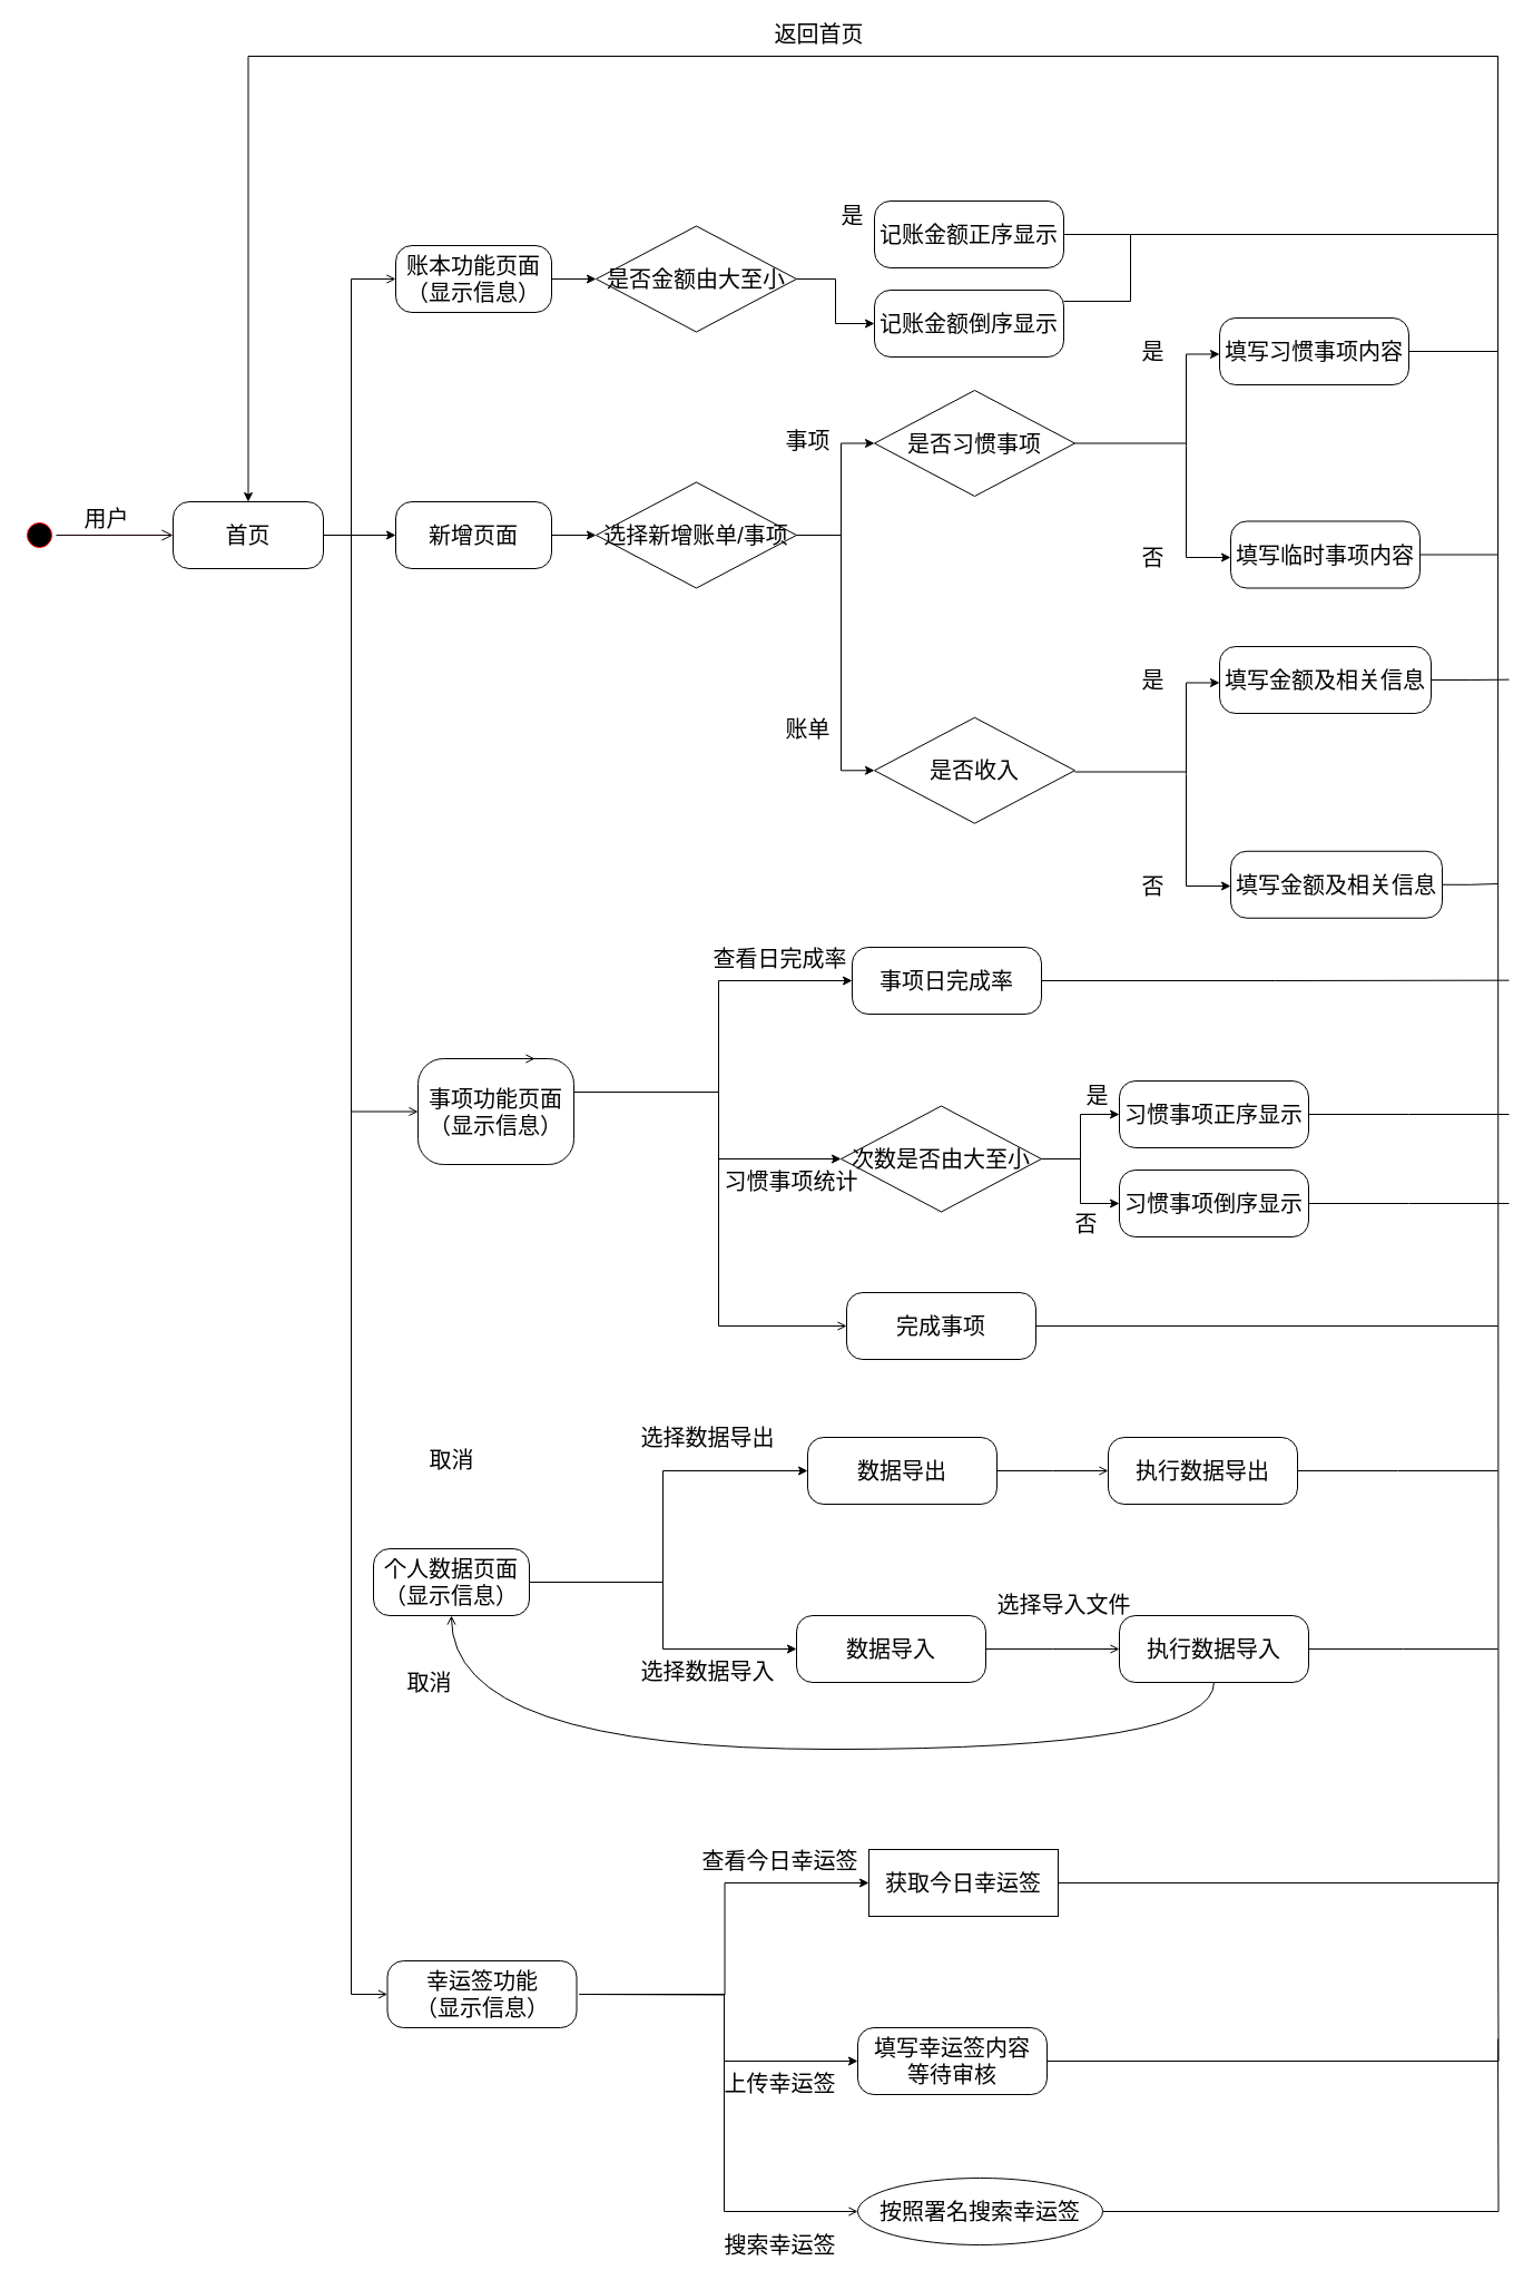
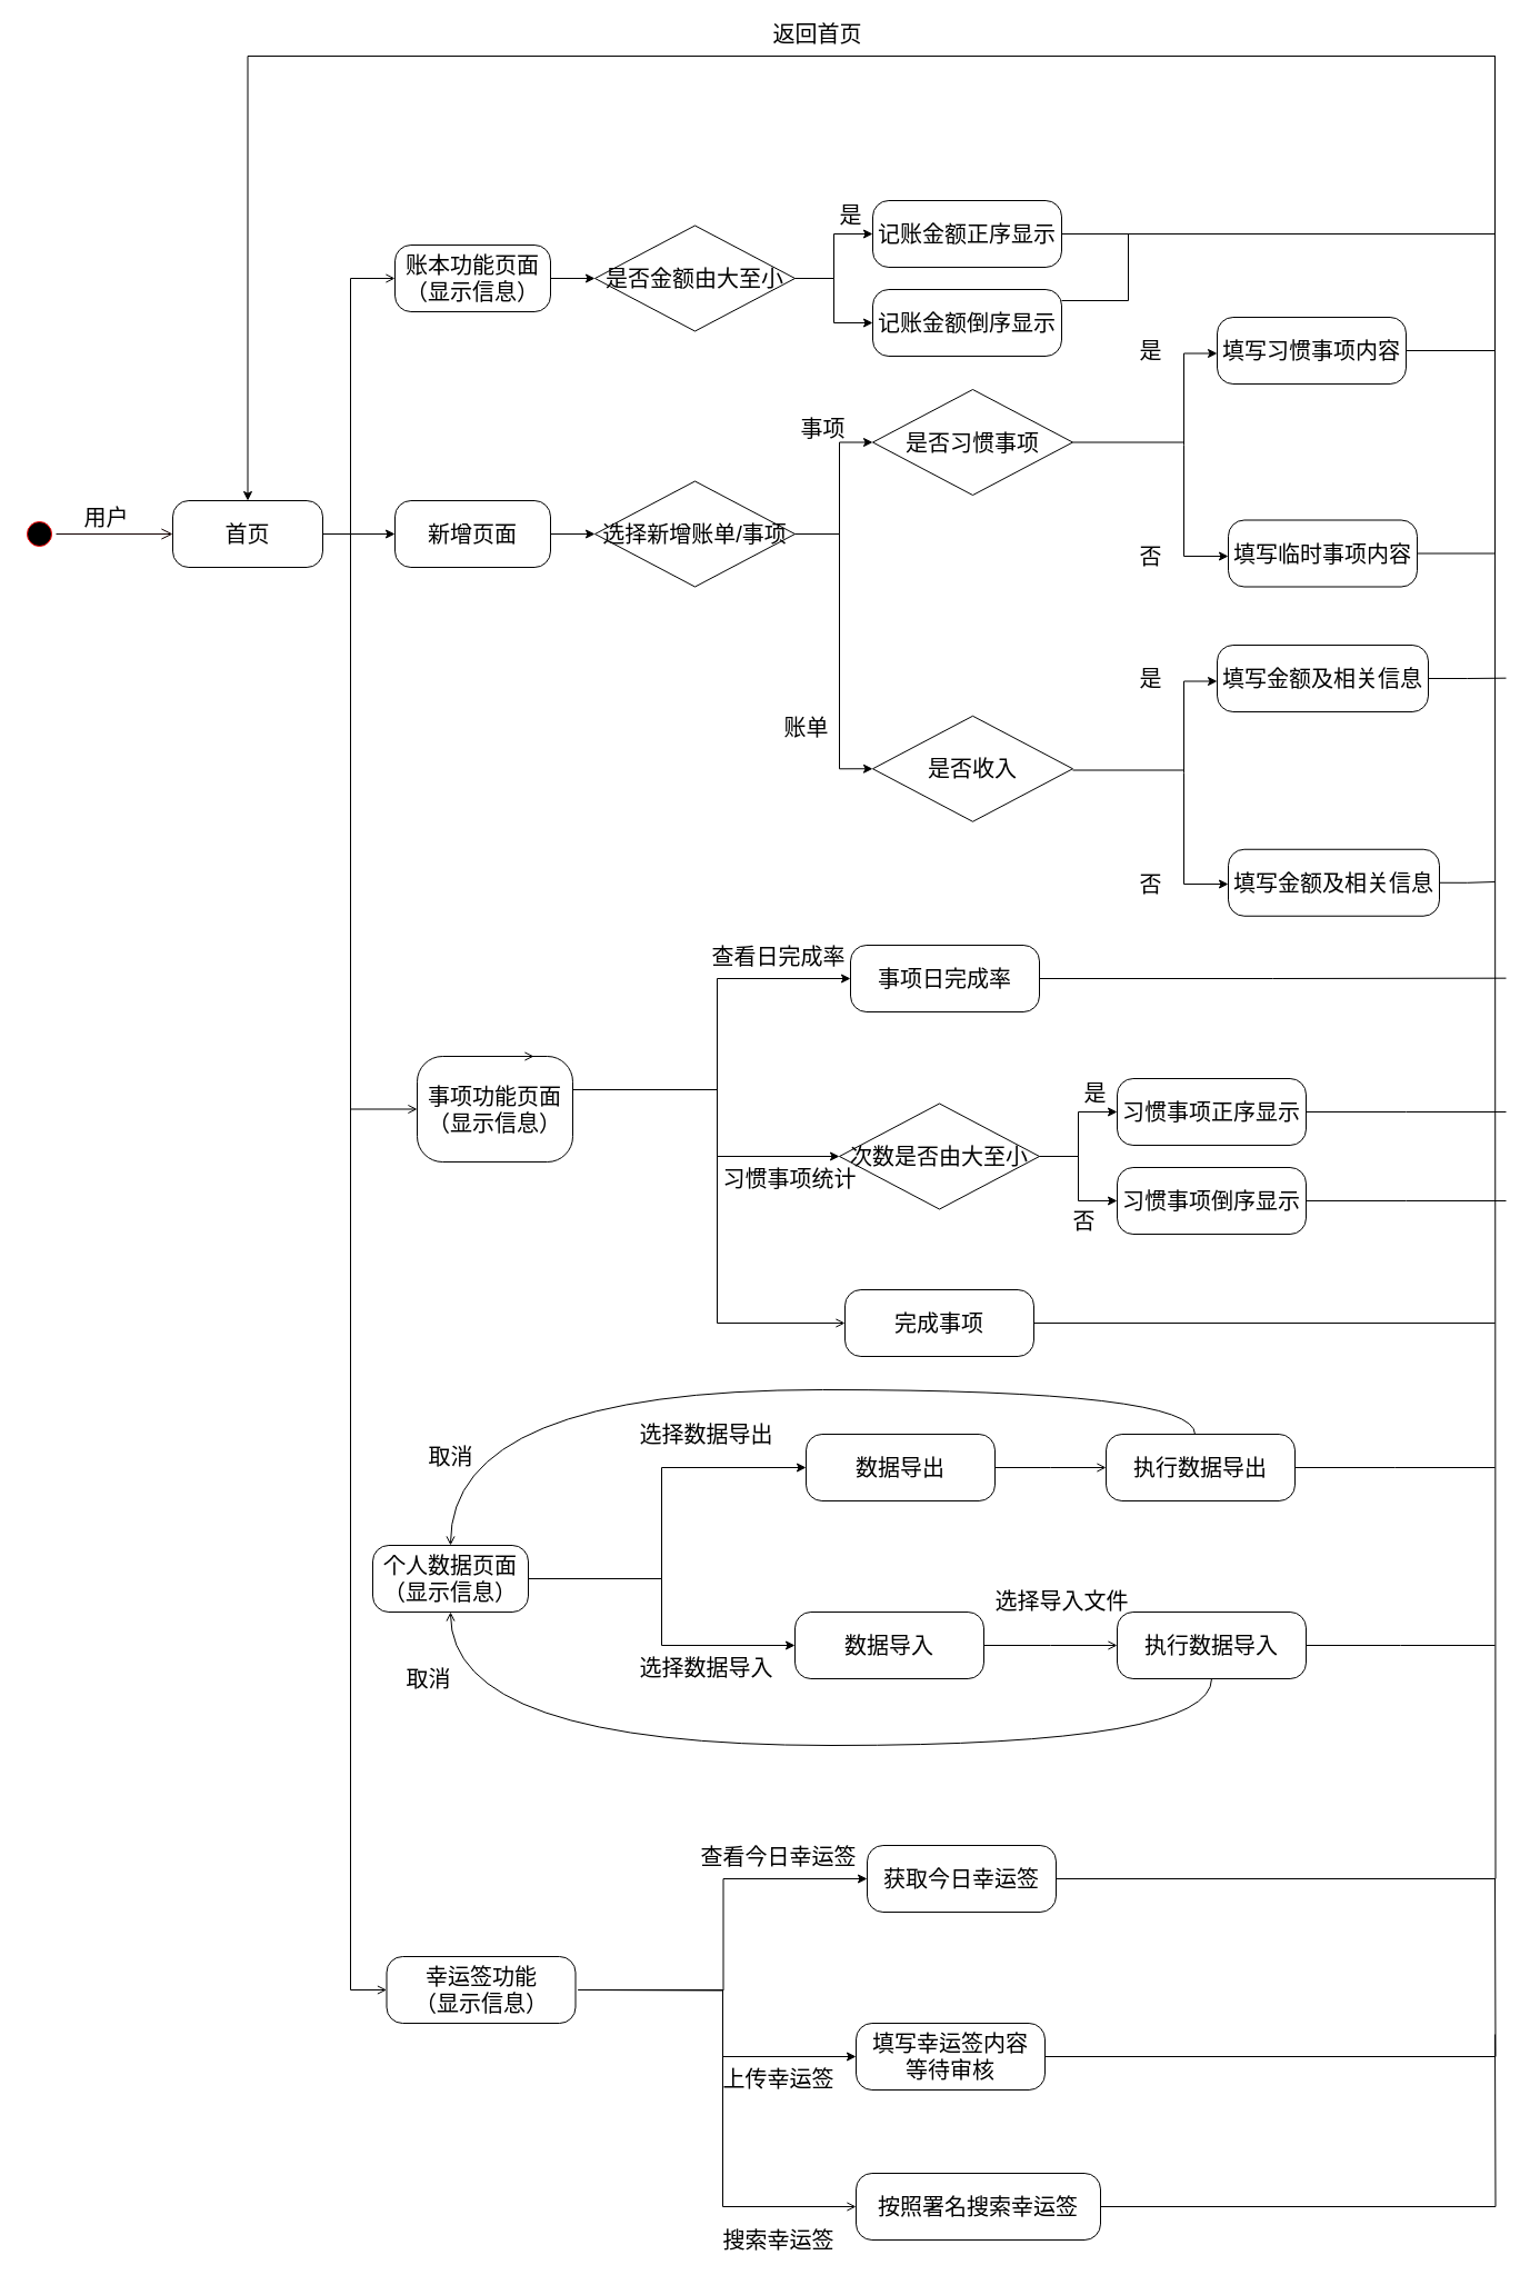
+ <mxCell id="13" style="edgeStyle=orthogonalEdgeStyle;rounded=0;orthogonalLoop=1;jettySize=auto;html=1;entryX=0;entryY=0.5;entryDx=0;entryDy=0;" edge="1" parent="1" source="14" target="16"><mxGeometry relative="1" as="geometry" /></mxCell>
- <mxCell id="25" value="&lt;span style=&quot;font-size: 20px&quot;&gt;事项&lt;/span&gt;" style="text;html=1;align=center;verticalAlign=middle;resizable=0;points=[];autosize=1;strokeColor=none;fillColor=none;" vertex="1" parent="1"><mxGeometry x="695" y="385" width="60" height="20" as="geometry" /></mxCell>
+ <mxCell id="25" value="&lt;span style=&quot;font-size: 20px&quot;&gt;事项&lt;/span&gt;" style="text;html=1;align=center;verticalAlign=middle;resizable=0;points=[];autosize=1;strokeColor=none;fillColor=none;" vertex="1" parent="1"><mxGeometry x="710" y="375" width="60" height="20" as="geometry" /></mxCell>
+ <mxCell id="71" style="edgeStyle=orthogonalEdgeStyle;rounded=0;orthogonalLoop=1;jettySize=auto;html=1;fontSize=20;endArrow=open;endFill=0;curved=1;entryX=0.5;entryY=0;entryDx=0;entryDy=0;" edge="1" parent="1" source="73" target="63"><mxGeometry relative="1" as="geometry"><mxPoint x="1080" y="1240" as="targetPoint" /><Array as="points"><mxPoint x="1075" y="1250" /><mxPoint x="405" y="1250" /></Array></mxGeometry></mxCell>
- <mxCell id="86" value="获取今日幸运签" style="whiteSpace=wrap;html=1;arcSize=24;shadow=0;comic=0;labelBackgroundColor=none;fontFamily=Verdana;fontSize=20;align=center;rounded=0;" vertex="1" parent="1"><mxGeometry x="780" y="1660" width="170" height="60" as="geometry" /></mxCell>
+ <mxCell id="86" value="获取今日幸运签" style="rounded=1;whiteSpace=wrap;html=1;arcSize=24;shadow=0;comic=0;labelBackgroundColor=none;fontFamily=Verdana;fontSize=20;align=center;" vertex="1" parent="1"><mxGeometry x="780" y="1660" width="170" height="60" as="geometry" /></mxCell>
- <mxCell id="94" value="按照署名搜索幸运签" style="ellipse;whiteSpace=wrap;html=1;arcSize=24;shadow=0;comic=0;labelBackgroundColor=none;fontFamily=Verdana;fontSize=20;align=center;" vertex="1" parent="1"><mxGeometry x="770" y="1955" width="220" height="60" as="geometry" /></mxCell>
+ <mxCell id="94" value="按照署名搜索幸运签" style="rounded=1;whiteSpace=wrap;html=1;arcSize=24;shadow=0;comic=0;labelBackgroundColor=none;fontFamily=Verdana;fontSize=20;align=center;" vertex="1" parent="1"><mxGeometry x="770" y="1955" width="220" height="60" as="geometry" /></mxCell>
